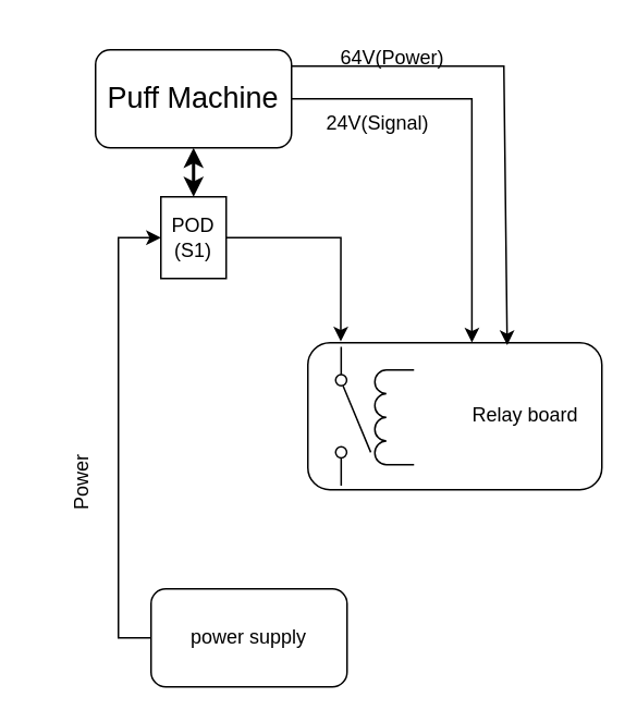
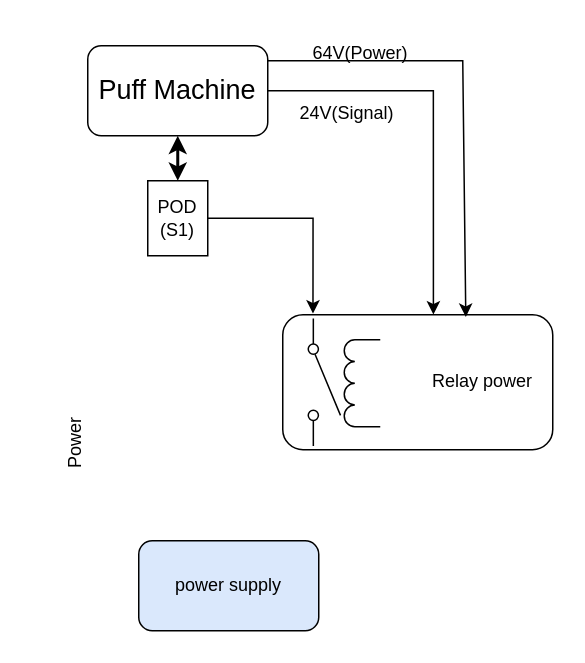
- <mxCell id="5" value="&amp;nbsp; &amp;nbsp; &amp;nbsp; &amp;nbsp; &amp;nbsp; &amp;nbsp; &amp;nbsp; &amp;nbsp; &amp;nbsp; &amp;nbsp; &amp;nbsp; &amp;nbsp; &amp;nbsp; Relay board" style="rounded=1;whiteSpace=wrap;html=1;" vertex="1" parent="1"><mxGeometry x="188" y="209.32" width="180" height="90" as="geometry" /></mxCell>
+ <mxCell id="5" value="&amp;nbsp; &amp;nbsp; &amp;nbsp; &amp;nbsp; &amp;nbsp; &amp;nbsp; &amp;nbsp; &amp;nbsp; &amp;nbsp; &amp;nbsp; &amp;nbsp; &amp;nbsp; &amp;nbsp; Relay power" style="rounded=1;whiteSpace=wrap;html=1;" vertex="1" parent="1"><mxGeometry x="188" y="209.32" width="180" height="90" as="geometry" /></mxCell>
- <mxCell id="11" style="edgeStyle=orthogonalEdgeStyle;rounded=0;orthogonalLoop=1;jettySize=auto;html=1;entryX=0;entryY=0.5;entryDx=0;entryDy=0;" edge="1" parent="1" source="12" target="3"><mxGeometry relative="1" as="geometry"><Array as="points"><mxPoint x="72" y="390" /><mxPoint x="72" y="145" /></Array></mxGeometry></mxCell>
- <mxCell id="12" value="power supply" style="rounded=1;whiteSpace=wrap;html=1;" vertex="1" parent="1"><mxGeometry x="92" y="360" width="120" height="60" as="geometry" /></mxCell>
+ <mxCell id="12" value="power supply" style="rounded=1;whiteSpace=wrap;html=1;fillColor=#dae8fc;" vertex="1" parent="1"><mxGeometry x="92" y="360" width="120" height="60" as="geometry" /></mxCell>
